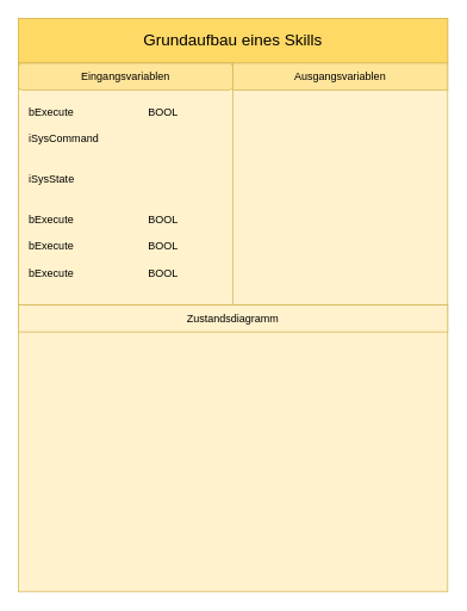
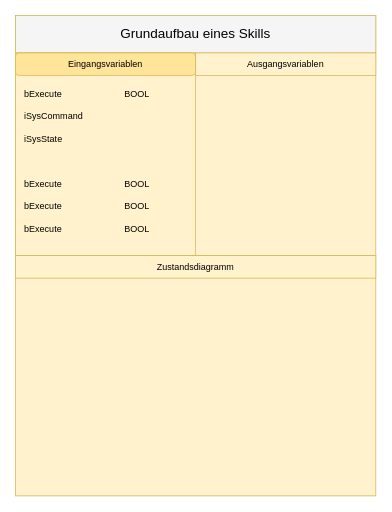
- <mxCell id="3" value="Grundaufbau eines Skills" style="rounded=0;whiteSpace=wrap;html=1;fillColor=#FFD966;strokeColor=#d6b656;fontStyle=0;fontSize=18;" vertex="1" parent="1"><mxGeometry x="20" y="20" width="480" height="50" as="geometry" /></mxCell>
+ <mxCell id="3" value="Grundaufbau eines Skills" style="rounded=0;whiteSpace=wrap;html=1;fillColor=#f5f5f5;strokeColor=#d6b656;fontStyle=0;fontSize=18;" vertex="1" parent="1"><mxGeometry x="20" y="20" width="480" height="50" as="geometry" /></mxCell>
- <mxCell id="7" value="Ausgangsvariablen" style="rounded=0;whiteSpace=wrap;html=1;fillColor=#FFE599;strokeColor=#d6b656;" vertex="1" parent="1"><mxGeometry x="260" y="70" width="240" height="30" as="geometry" /></mxCell>
+ <mxCell id="7" value="Ausgangsvariablen" style="rounded=0;whiteSpace=wrap;html=1;fillColor=#fff2cc;strokeColor=#d6b656;" vertex="1" parent="1"><mxGeometry x="260" y="70" width="240" height="30" as="geometry" /></mxCell>
- <mxCell id="11" value="iSysState" style="text;html=1;align=left;verticalAlign=middle;whiteSpace=wrap;rounded=0;" vertex="1" parent="1"><mxGeometry x="30" y="185" width="220" height="30" as="geometry" /></mxCell>
+ <mxCell id="11" value="iSysState" style="text;html=1;align=left;verticalAlign=middle;whiteSpace=wrap;rounded=0;" vertex="1" parent="1"><mxGeometry x="30" y="170" width="220" height="30" as="geometry" /></mxCell>
